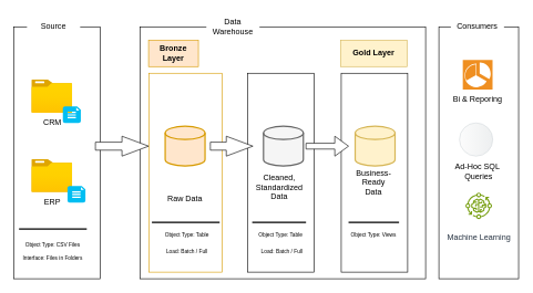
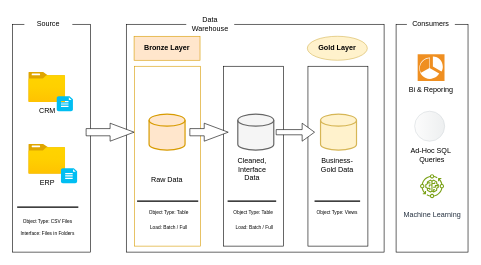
- <mxCell id="8" value="&lt;b&gt;Bronze Layer&lt;/b&gt;" style="rounded=0;whiteSpace=wrap;html=1;fillColor=#ffe6cc;strokeColor=#d79b00;" parent="1" vertex="1"><mxGeometry x="223" y="60" width="75" height="40" as="geometry" /></mxCell>
+ <mxCell id="8" value="&lt;b&gt;Bronze Layer&lt;/b&gt;" style="rounded=0;whiteSpace=wrap;html=1;fillColor=#ffe6cc;strokeColor=#d79b00;" parent="1" vertex="1"><mxGeometry x="223" y="60" width="110" height="40" as="geometry" /></mxCell>
- <mxCell id="11" value="&lt;b&gt;Gold Layer&lt;/b&gt;" style="rounded=0;whiteSpace=wrap;html=1;fillColor=#fff2cc;strokeColor=#d6b656;" parent="1" vertex="1"><mxGeometry x="512" y="60" width="100" height="40" as="geometry" /></mxCell>
+ <mxCell id="11" value="&lt;b&gt;Gold Layer&lt;/b&gt;" style="ellipse;whiteSpace=wrap;html=1;fillColor=#fff2cc;strokeColor=#d6b656;" parent="1" vertex="1"><mxGeometry x="512" y="60" width="100" height="40" as="geometry" /></mxCell>
- <mxCell id="24" value="&lt;div&gt;&lt;br&gt;&lt;/div&gt;Cleaned, Standardized Data" style="text;html=1;align=center;verticalAlign=middle;whiteSpace=wrap;rounded=0;" parent="1" vertex="1"><mxGeometry x="390" y="260" width="60" height="30" as="geometry" /></mxCell>
+ <mxCell id="24" value="&lt;div&gt;&lt;br&gt;&lt;/div&gt;Cleaned, Interface Data" style="text;html=1;align=center;verticalAlign=middle;whiteSpace=wrap;rounded=0;" parent="1" vertex="1"><mxGeometry x="390" y="260" width="60" height="30" as="geometry" /></mxCell>
- <mxCell id="25" value="Business-Ready Data" style="text;html=1;align=center;verticalAlign=middle;whiteSpace=wrap;rounded=0;" parent="1" vertex="1"><mxGeometry x="532" y="260" width="60" height="30" as="geometry" /></mxCell>
+ <mxCell id="25" value="Business-Gold Data" style="text;html=1;align=center;verticalAlign=middle;whiteSpace=wrap;rounded=0;" parent="1" vertex="1"><mxGeometry x="532" y="260" width="60" height="30" as="geometry" /></mxCell>
